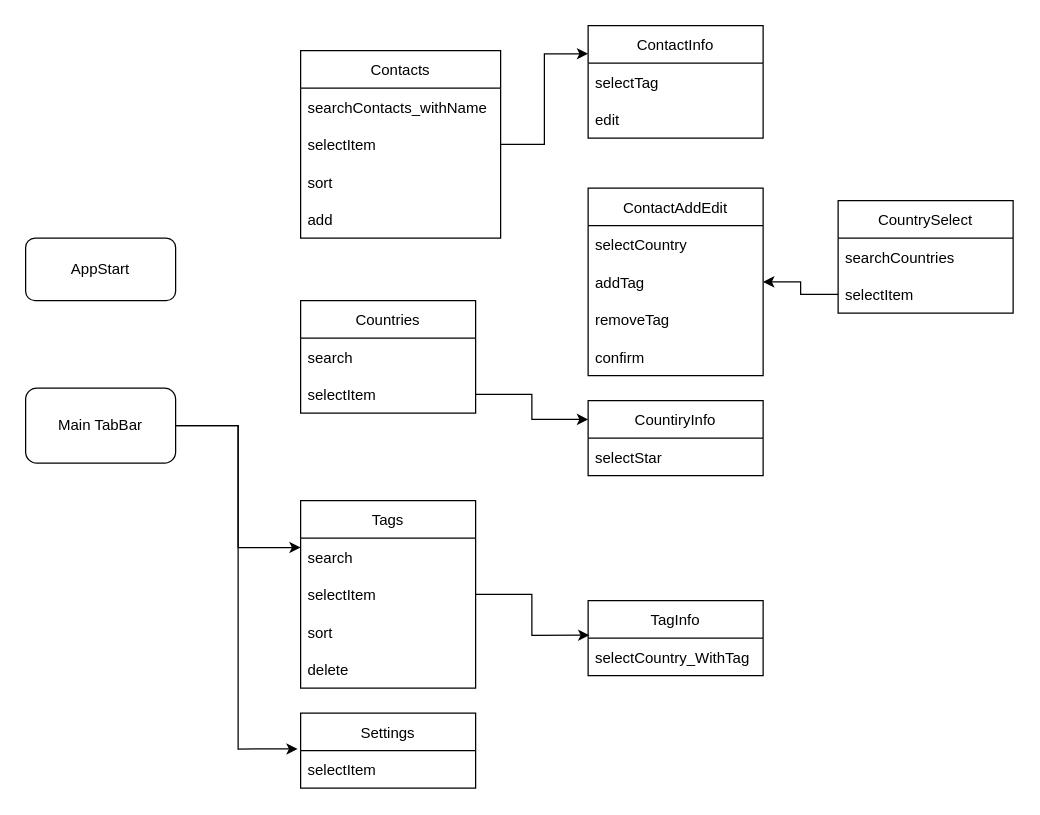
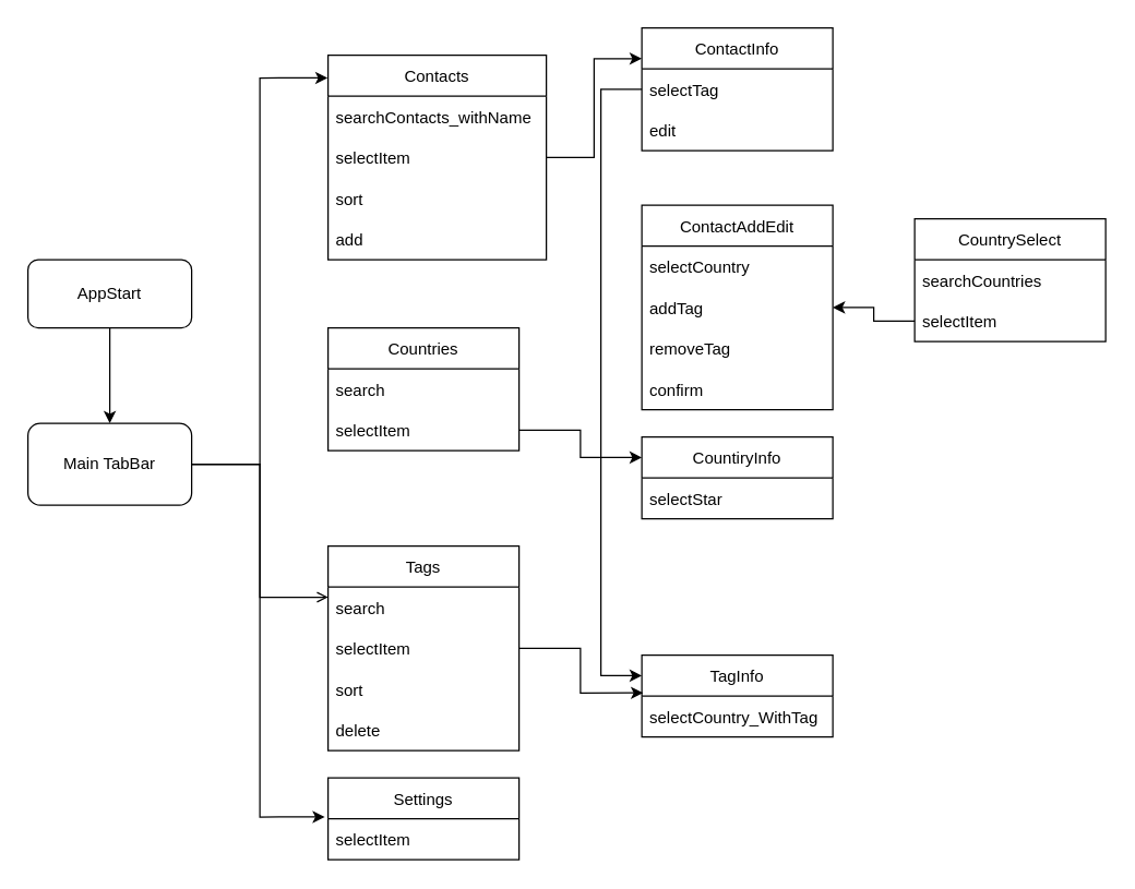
+ <mxCell id="4" style="edgeStyle=orthogonalEdgeStyle;rounded=0;orthogonalLoop=1;jettySize=auto;html=1;entryX=-0.002;entryY=0.111;entryDx=0;entryDy=0;entryPerimeter=0;" parent="1" source="7" target="8" edge="1"><mxGeometry relative="1" as="geometry" /></mxCell>
+ <mxCell id="2" style="edgeStyle=orthogonalEdgeStyle;rounded=0;orthogonalLoop=1;jettySize=auto;html=1;entryX=0.5;entryY=0;entryDx=0;entryDy=0;" parent="1" source="3" target="7" edge="1"><mxGeometry relative="1" as="geometry" /></mxCell>
+ <mxCell id="42" style="edgeStyle=orthogonalEdgeStyle;rounded=0;orthogonalLoop=1;jettySize=auto;html=1;exitX=0;exitY=0.5;exitDx=0;exitDy=0;entryX=0;entryY=0.25;entryDx=0;entryDy=0;" edge="1" parent="1" source="24" target="35"><mxGeometry relative="1" as="geometry"><Array as="points"><mxPoint x="440" y="65" /><mxPoint x="440" y="495" /></Array></mxGeometry></mxCell>
- <mxCell id="5" style="edgeStyle=orthogonalEdgeStyle;rounded=0;orthogonalLoop=1;jettySize=auto;html=1;entryX=0;entryY=0.25;entryDx=0;entryDy=0;" parent="1" source="7" target="16" edge="1"><mxGeometry relative="1" as="geometry" /></mxCell>
+ <mxCell id="5" style="edgeStyle=orthogonalEdgeStyle;rounded=0;orthogonalLoop=1;jettySize=auto;html=1;entryX=0;entryY=0.25;entryDx=0;entryDy=0;endArrow=open;" parent="1" source="7" target="16" edge="1"><mxGeometry relative="1" as="geometry" /></mxCell>
